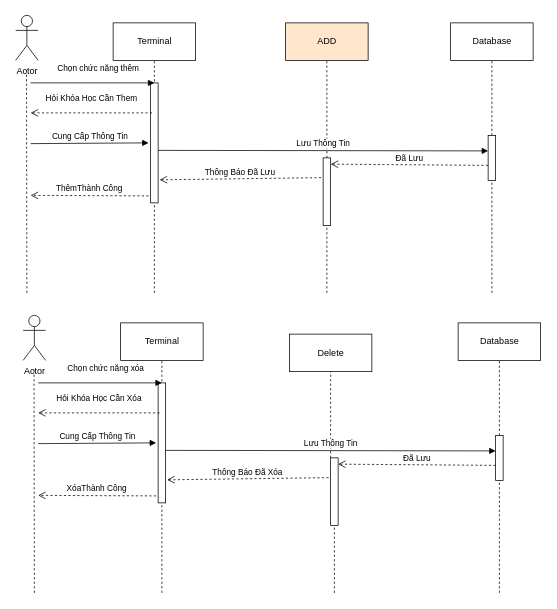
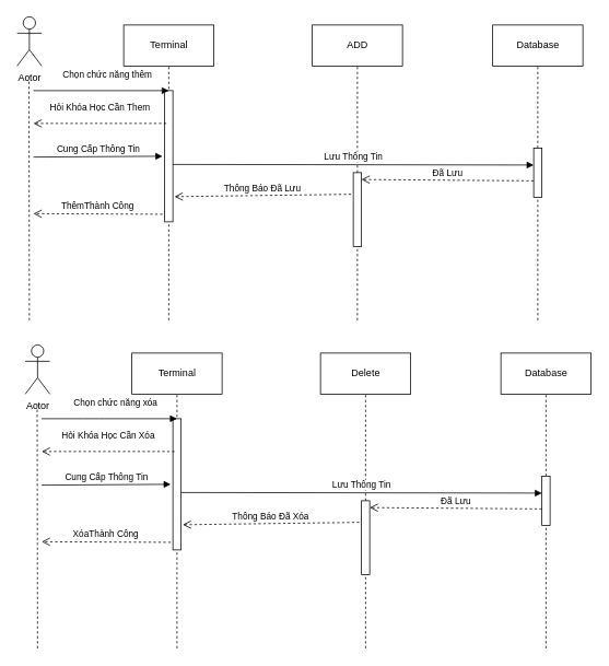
- <mxCell id="4" value="ADD" style="html=1;fillColor=#ffe6cc;" parent="1" vertex="1"><mxGeometry x="380" y="30" width="110" height="50" as="geometry" /></mxCell>
+ <mxCell id="4" value="ADD" style="html=1;" parent="1" vertex="1"><mxGeometry x="380" y="30" width="110" height="50" as="geometry" /></mxCell>
- <mxCell id="24" value="Delete" style="html=1;" parent="1" vertex="1"><mxGeometry x="385" y="445" width="110" height="50" as="geometry" /></mxCell>
+ <mxCell id="24" value="Delete" style="html=1;" parent="1" vertex="1"><mxGeometry x="390" y="430" width="110" height="50" as="geometry" /></mxCell>
